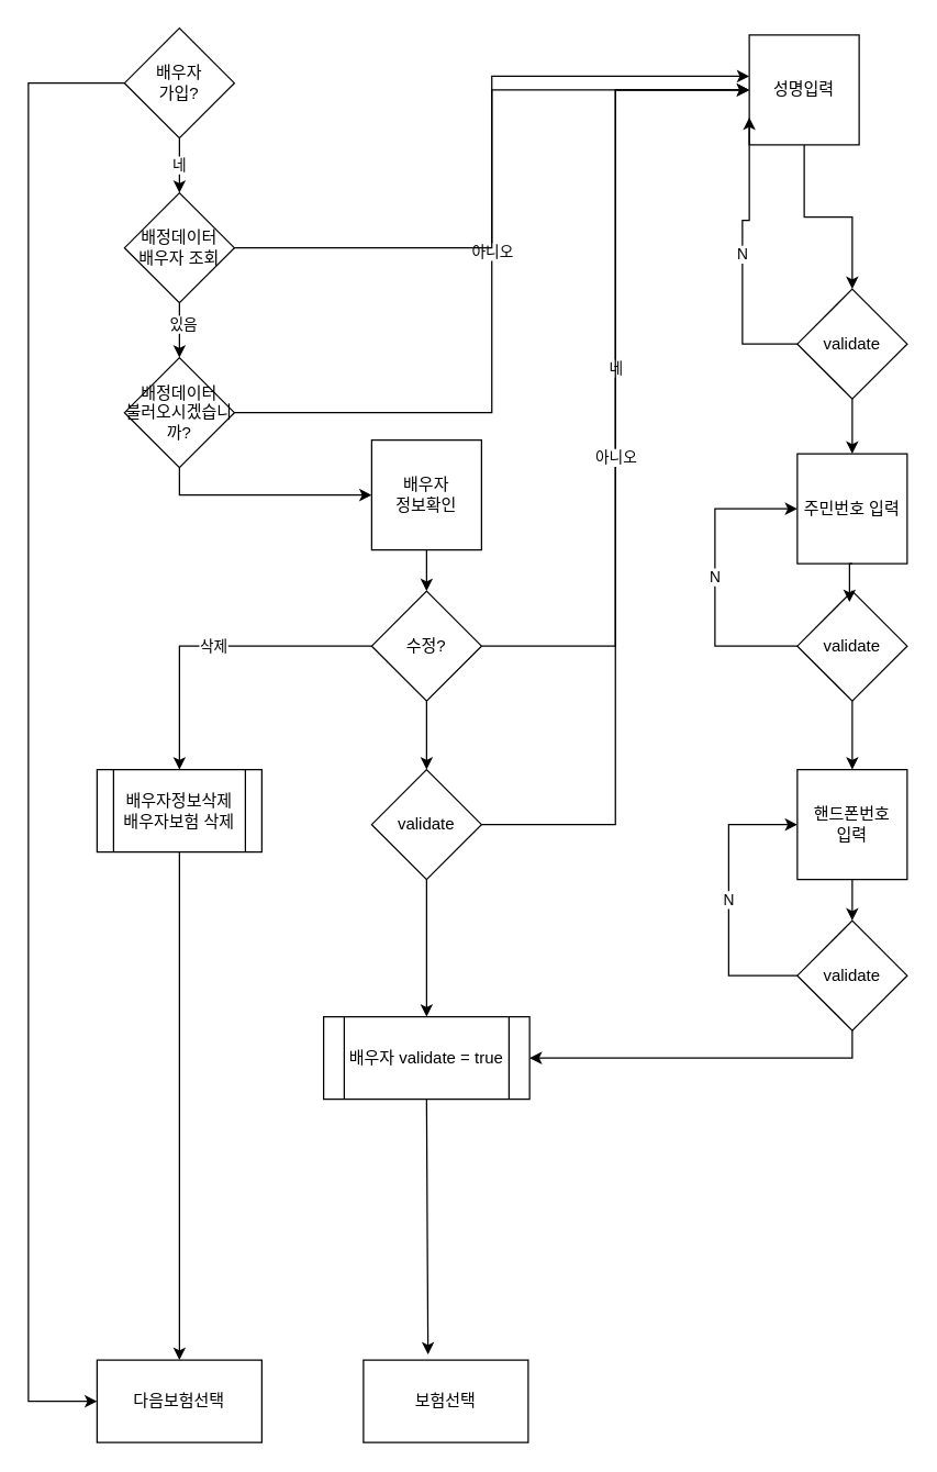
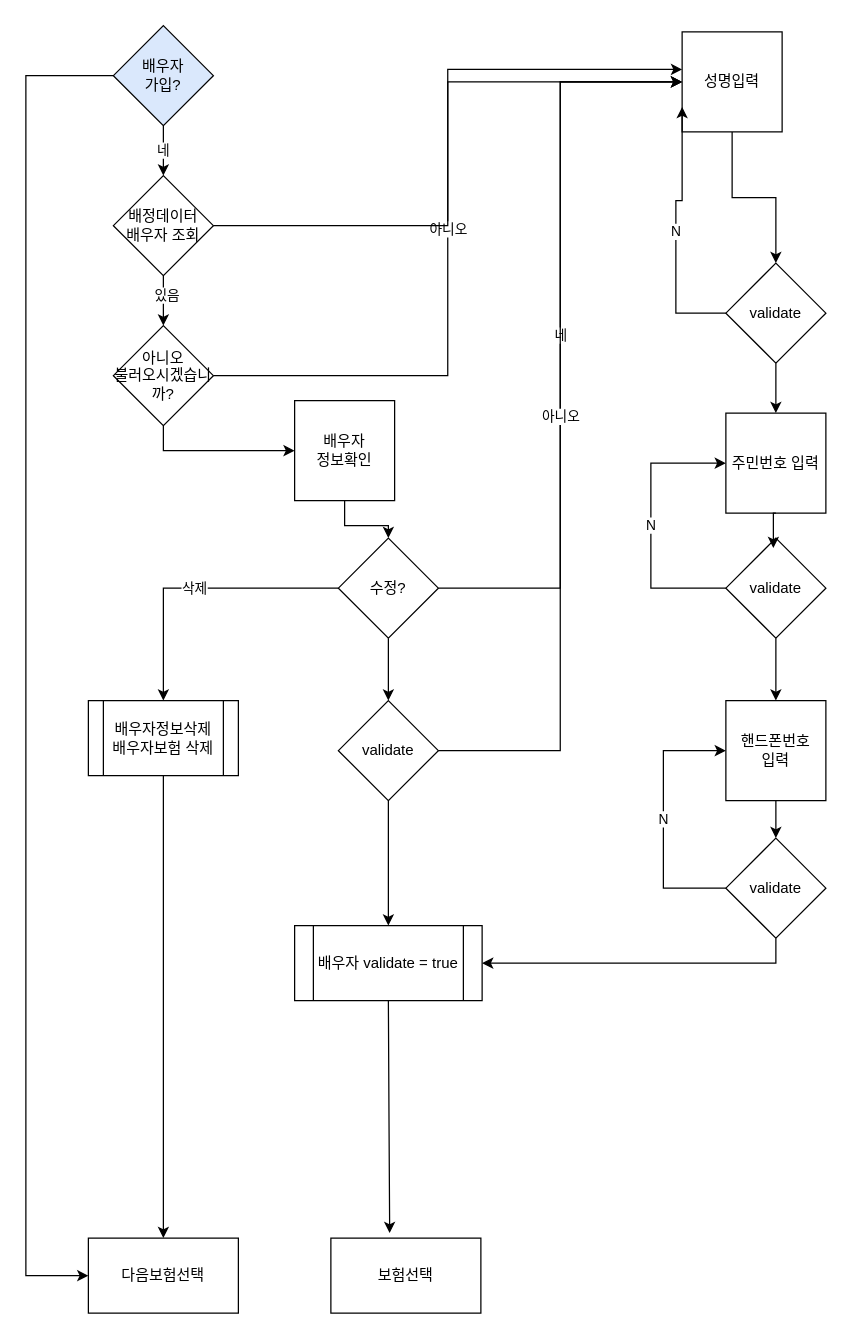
- <mxCell id="4" value="배우자&lt;br&gt;가입?" style="rhombus;whiteSpace=wrap;html=1;" vertex="1" parent="1"><mxGeometry x="90" y="20" width="80" height="80" as="geometry" /></mxCell>
+ <mxCell id="4" value="배우자&lt;br&gt;가입?" style="rhombus;whiteSpace=wrap;html=1;fillColor=#dae8fc;" vertex="1" parent="1"><mxGeometry x="90" y="20" width="80" height="80" as="geometry" /></mxCell>
- <mxCell id="10" value="배정데이터&lt;br&gt;불러오시겠습니까?" style="rhombus;whiteSpace=wrap;html=1;" vertex="1" parent="1"><mxGeometry x="90" y="260" width="80" height="80" as="geometry" /></mxCell>
+ <mxCell id="10" value="아니오&lt;br&gt;불러오시겠습니까?" style="rhombus;whiteSpace=wrap;html=1;" vertex="1" parent="1"><mxGeometry x="90" y="260" width="80" height="80" as="geometry" /></mxCell>
- <mxCell id="19" value="배우자&lt;br&gt;정보확인" style="whiteSpace=wrap;html=1;aspect=fixed;" vertex="1" parent="1"><mxGeometry x="270" y="320" width="80" height="80" as="geometry" /></mxCell>
+ <mxCell id="19" value="배우자&lt;br&gt;정보확인" style="whiteSpace=wrap;html=1;aspect=fixed;" vertex="1" parent="1"><mxGeometry x="235" y="320" width="80" height="80" as="geometry" /></mxCell>
